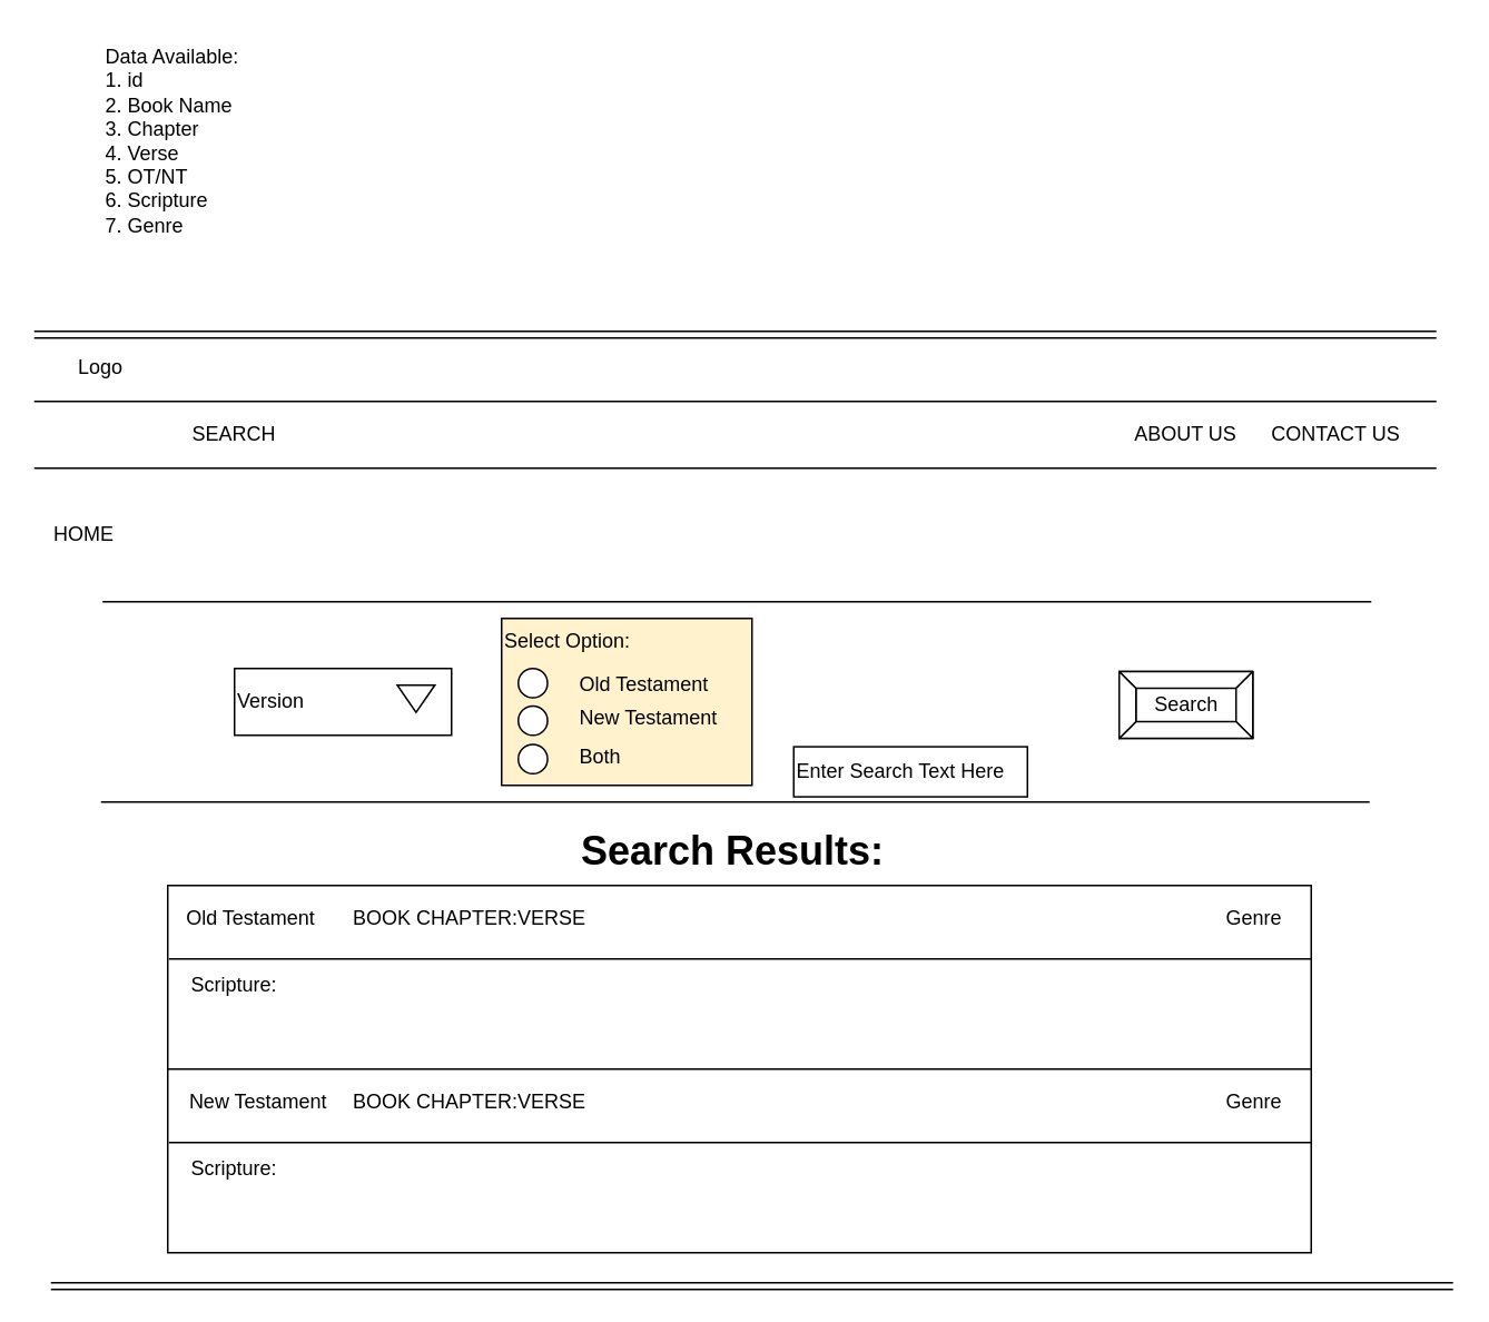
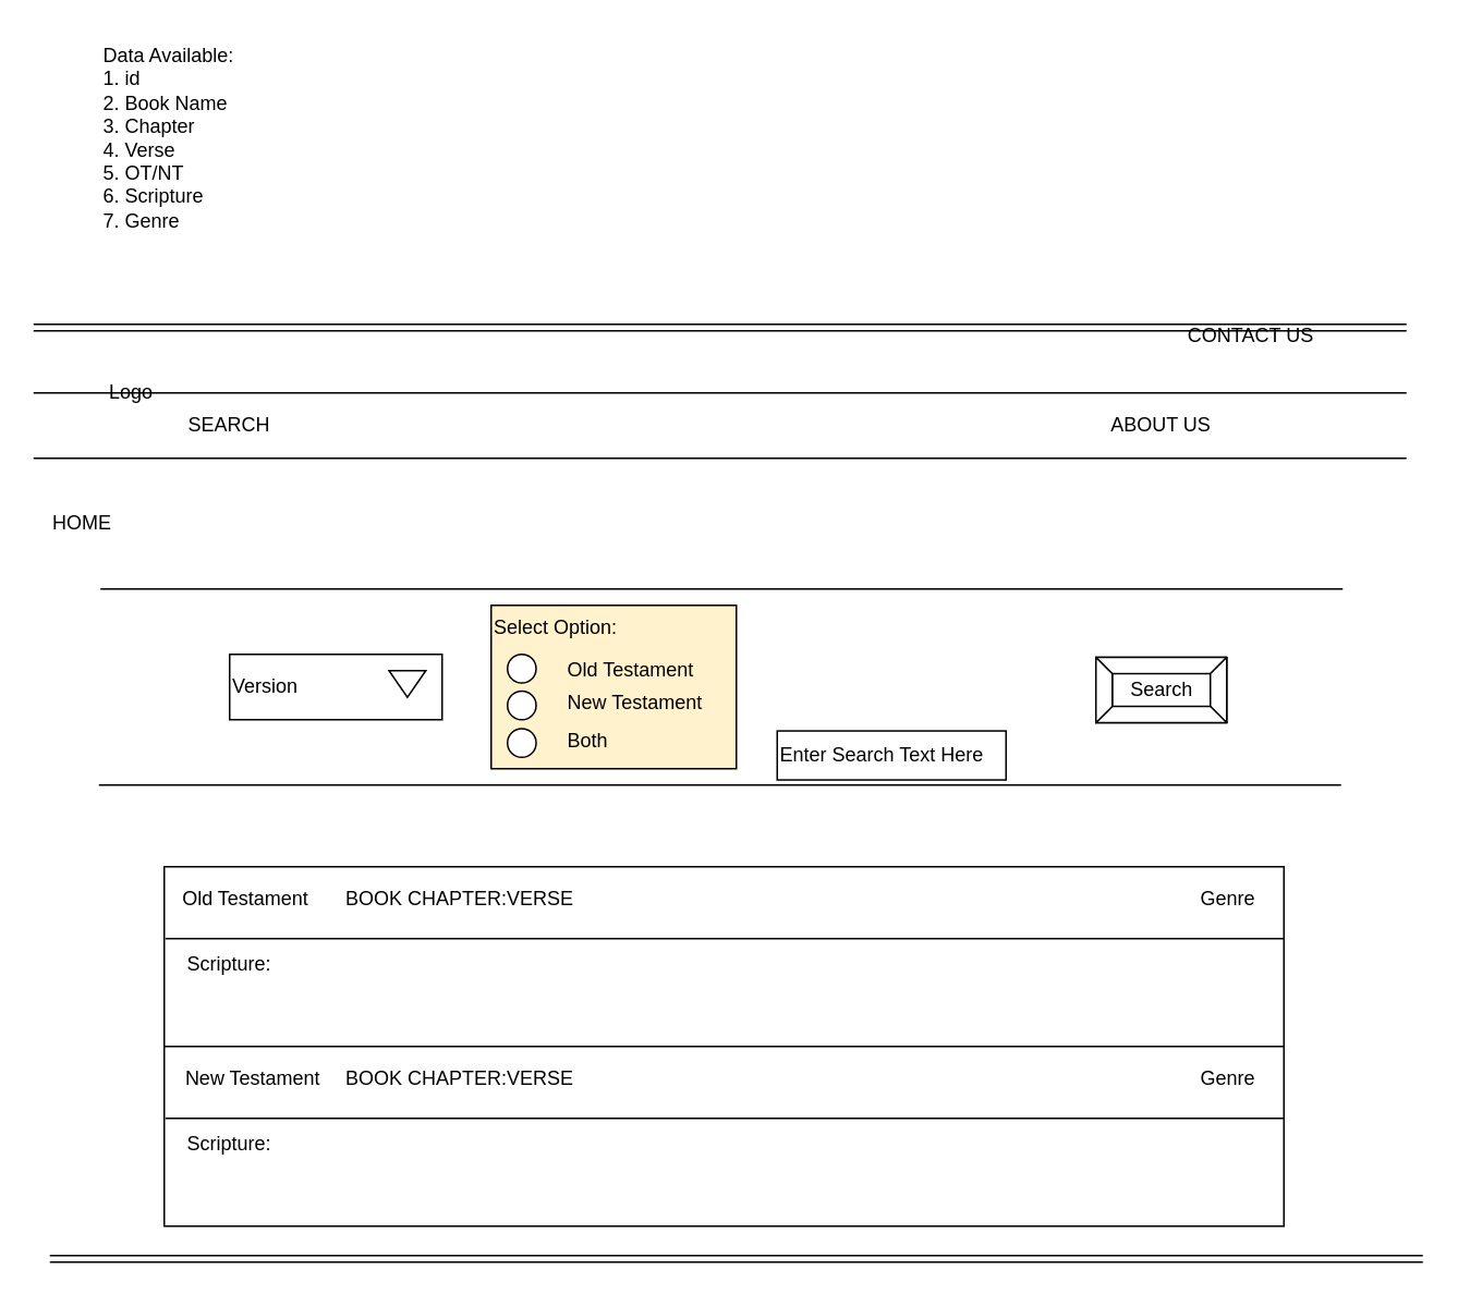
- <mxCell id="4" value="Logo" style="text;html=1;strokeColor=none;fillColor=none;align=center;verticalAlign=middle;whiteSpace=wrap;rounded=0;" vertex="1" parent="1"><mxGeometry x="40" y="210" width="40" height="20" as="geometry" /></mxCell>
+ <mxCell id="4" value="Logo" style="text;html=1;strokeColor=none;fillColor=none;align=center;verticalAlign=middle;whiteSpace=wrap;rounded=0;" vertex="1" parent="1"><mxGeometry x="60" y="230" width="40" height="20" as="geometry" /></mxCell>
- <mxCell id="9" value="CONTACT US" style="text;html=1;strokeColor=none;fillColor=none;align=center;verticalAlign=middle;whiteSpace=wrap;rounded=0;" vertex="1" parent="1"><mxGeometry x="760" y="250" width="80" height="20" as="geometry" /></mxCell>
+ <mxCell id="9" value="CONTACT US" style="text;html=1;strokeColor=none;fillColor=none;align=center;verticalAlign=middle;whiteSpace=wrap;rounded=0;" vertex="1" parent="1"><mxGeometry x="725" y="195" width="80" height="20" as="geometry" /></mxCell>
- <mxCell id="26" value="&lt;h1&gt;Search Results:&lt;/h1&gt;" style="text;html=1;strokeColor=none;fillColor=none;spacing=5;spacingTop=-20;whiteSpace=wrap;overflow=hidden;rounded=0;align=left;" vertex="1" parent="1"><mxGeometry x="342.5" y="490" width="195" height="40" as="geometry" /></mxCell>
